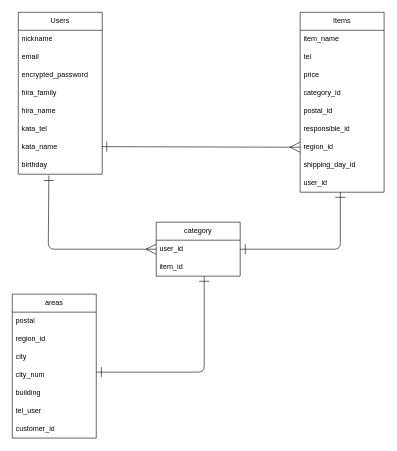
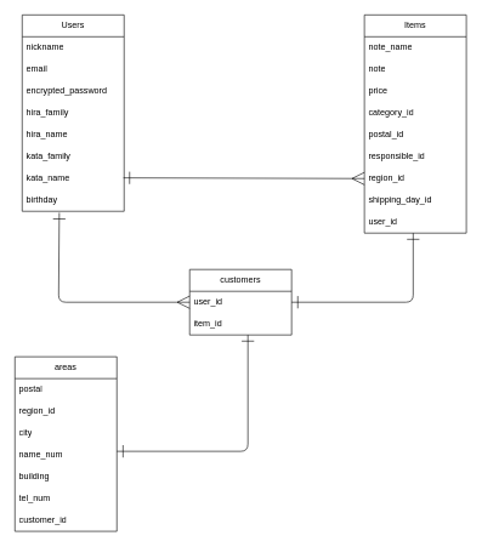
- <mxCell id="12" value="item_name" style="text;strokeColor=none;fillColor=none;align=left;verticalAlign=middle;spacingLeft=4;spacingRight=4;overflow=hidden;points=[[0,0.5],[1,0.5]];portConstraint=eastwest;rotatable=0;whiteSpace=wrap;html=1;" parent="11" vertex="1"><mxGeometry y="30" width="140" height="30" as="geometry" /></mxCell>
+ <mxCell id="12" value="note_name" style="text;strokeColor=none;fillColor=none;align=left;verticalAlign=middle;spacingLeft=4;spacingRight=4;overflow=hidden;points=[[0,0.5],[1,0.5]];portConstraint=eastwest;rotatable=0;whiteSpace=wrap;html=1;" parent="11" vertex="1"><mxGeometry y="30" width="140" height="30" as="geometry" /></mxCell>
- <mxCell id="13" value="tel" style="text;strokeColor=none;fillColor=none;align=left;verticalAlign=middle;spacingLeft=4;spacingRight=4;overflow=hidden;points=[[0,0.5],[1,0.5]];portConstraint=eastwest;rotatable=0;whiteSpace=wrap;html=1;" parent="11" vertex="1"><mxGeometry y="60" width="140" height="30" as="geometry" /></mxCell>
+ <mxCell id="13" value="note" style="text;strokeColor=none;fillColor=none;align=left;verticalAlign=middle;spacingLeft=4;spacingRight=4;overflow=hidden;points=[[0,0.5],[1,0.5]];portConstraint=eastwest;rotatable=0;whiteSpace=wrap;html=1;" parent="11" vertex="1"><mxGeometry y="60" width="140" height="30" as="geometry" /></mxCell>
- <mxCell id="8" value="kata_tel" style="text;strokeColor=none;fillColor=none;spacingLeft=4;spacingRight=4;overflow=hidden;rotatable=0;points=[[0,0.5],[1,0.5]];portConstraint=eastwest;fontSize=12;" vertex="1" parent="2"><mxGeometry y="180" width="140" height="30" as="geometry" /></mxCell>
+ <mxCell id="8" value="kata_family" style="text;strokeColor=none;fillColor=none;spacingLeft=4;spacingRight=4;overflow=hidden;rotatable=0;points=[[0,0.5],[1,0.5]];portConstraint=eastwest;fontSize=12;" vertex="1" parent="2"><mxGeometry y="180" width="140" height="30" as="geometry" /></mxCell>
- <mxCell id="21" value="category" style="swimlane;fontStyle=0;childLayout=stackLayout;horizontal=1;startSize=30;horizontalStack=0;resizeParent=1;resizeParentMax=0;resizeLast=0;collapsible=1;marginBottom=0;whiteSpace=wrap;html=1;" parent="1" vertex="1"><mxGeometry x="260" y="370" width="140" height="90" as="geometry" /></mxCell>
+ <mxCell id="21" value="customers" style="swimlane;fontStyle=0;childLayout=stackLayout;horizontal=1;startSize=30;horizontalStack=0;resizeParent=1;resizeParentMax=0;resizeLast=0;collapsible=1;marginBottom=0;whiteSpace=wrap;html=1;" parent="1" vertex="1"><mxGeometry x="260" y="370" width="140" height="90" as="geometry" /></mxCell>
- <mxCell id="28" value="city_num" style="text;strokeColor=none;fillColor=none;align=left;verticalAlign=middle;spacingLeft=4;spacingRight=4;overflow=hidden;points=[[0,0.5],[1,0.5]];portConstraint=eastwest;rotatable=0;whiteSpace=wrap;html=1;" parent="24" vertex="1"><mxGeometry y="120" width="140" height="30" as="geometry" /></mxCell>
+ <mxCell id="28" value="name_num" style="text;strokeColor=none;fillColor=none;align=left;verticalAlign=middle;spacingLeft=4;spacingRight=4;overflow=hidden;points=[[0,0.5],[1,0.5]];portConstraint=eastwest;rotatable=0;whiteSpace=wrap;html=1;" parent="24" vertex="1"><mxGeometry y="120" width="140" height="30" as="geometry" /></mxCell>
- <mxCell id="30" value="tel_user" style="text;strokeColor=none;fillColor=none;align=left;verticalAlign=middle;spacingLeft=4;spacingRight=4;overflow=hidden;points=[[0,0.5],[1,0.5]];portConstraint=eastwest;rotatable=0;whiteSpace=wrap;html=1;" parent="24" vertex="1"><mxGeometry y="180" width="140" height="30" as="geometry" /></mxCell>
+ <mxCell id="30" value="tel_num" style="text;strokeColor=none;fillColor=none;align=left;verticalAlign=middle;spacingLeft=4;spacingRight=4;overflow=hidden;points=[[0,0.5],[1,0.5]];portConstraint=eastwest;rotatable=0;whiteSpace=wrap;html=1;" parent="24" vertex="1"><mxGeometry y="180" width="140" height="30" as="geometry" /></mxCell>
